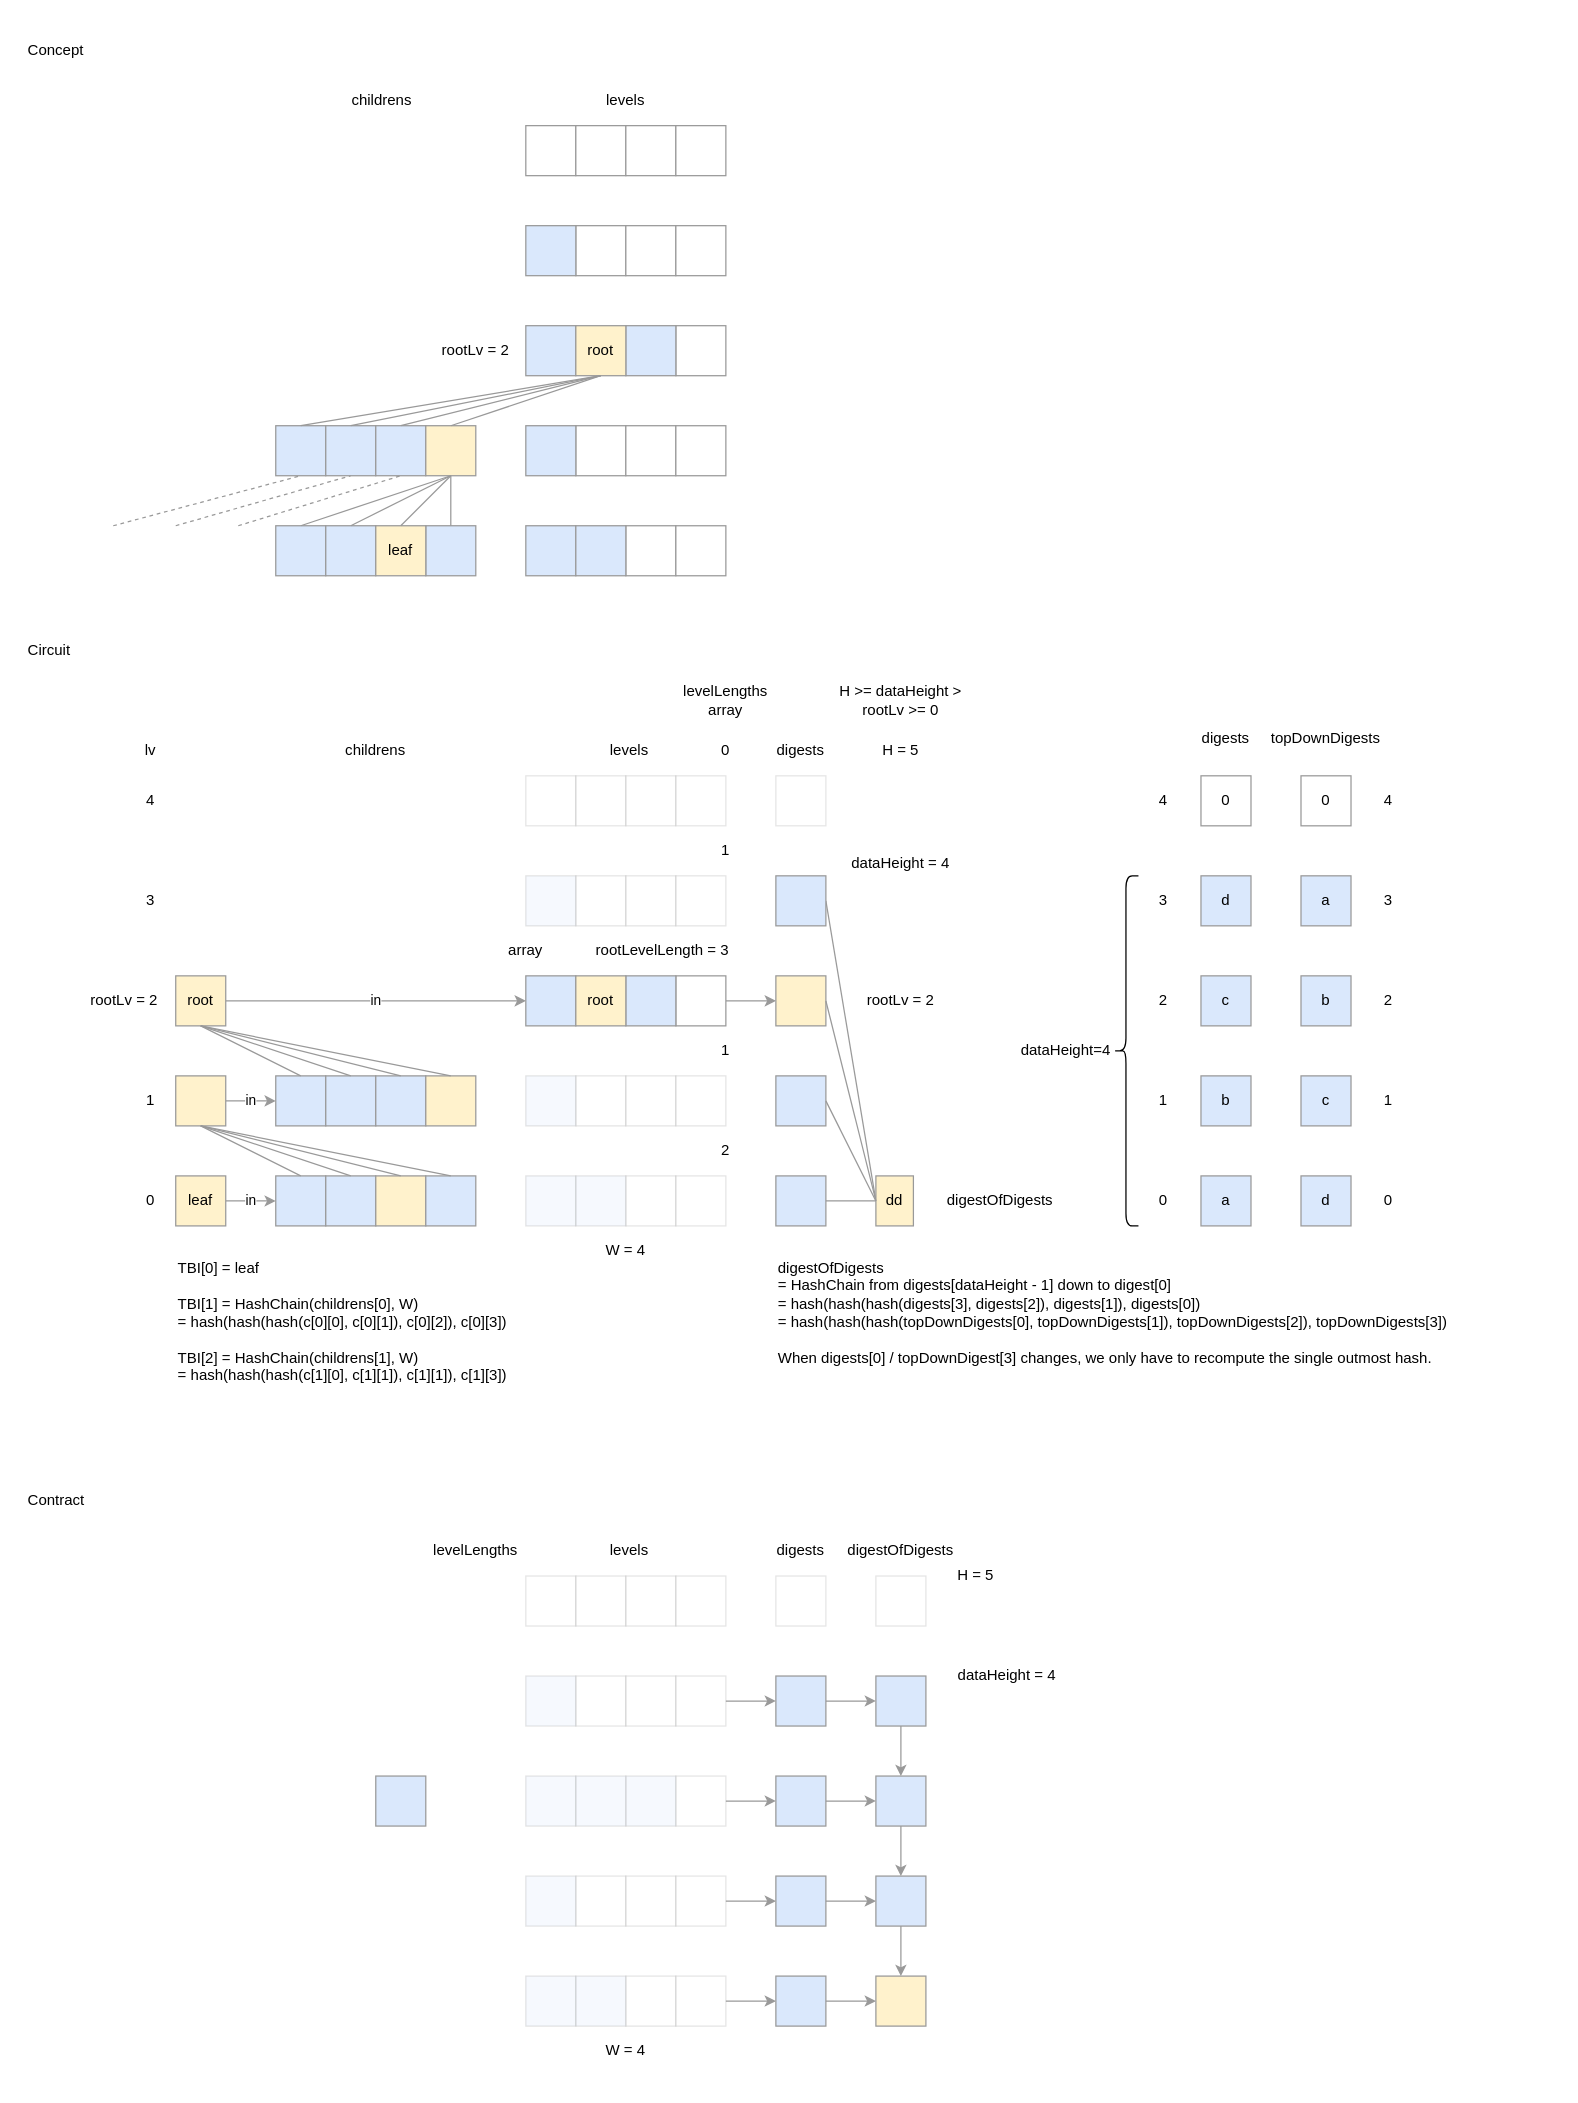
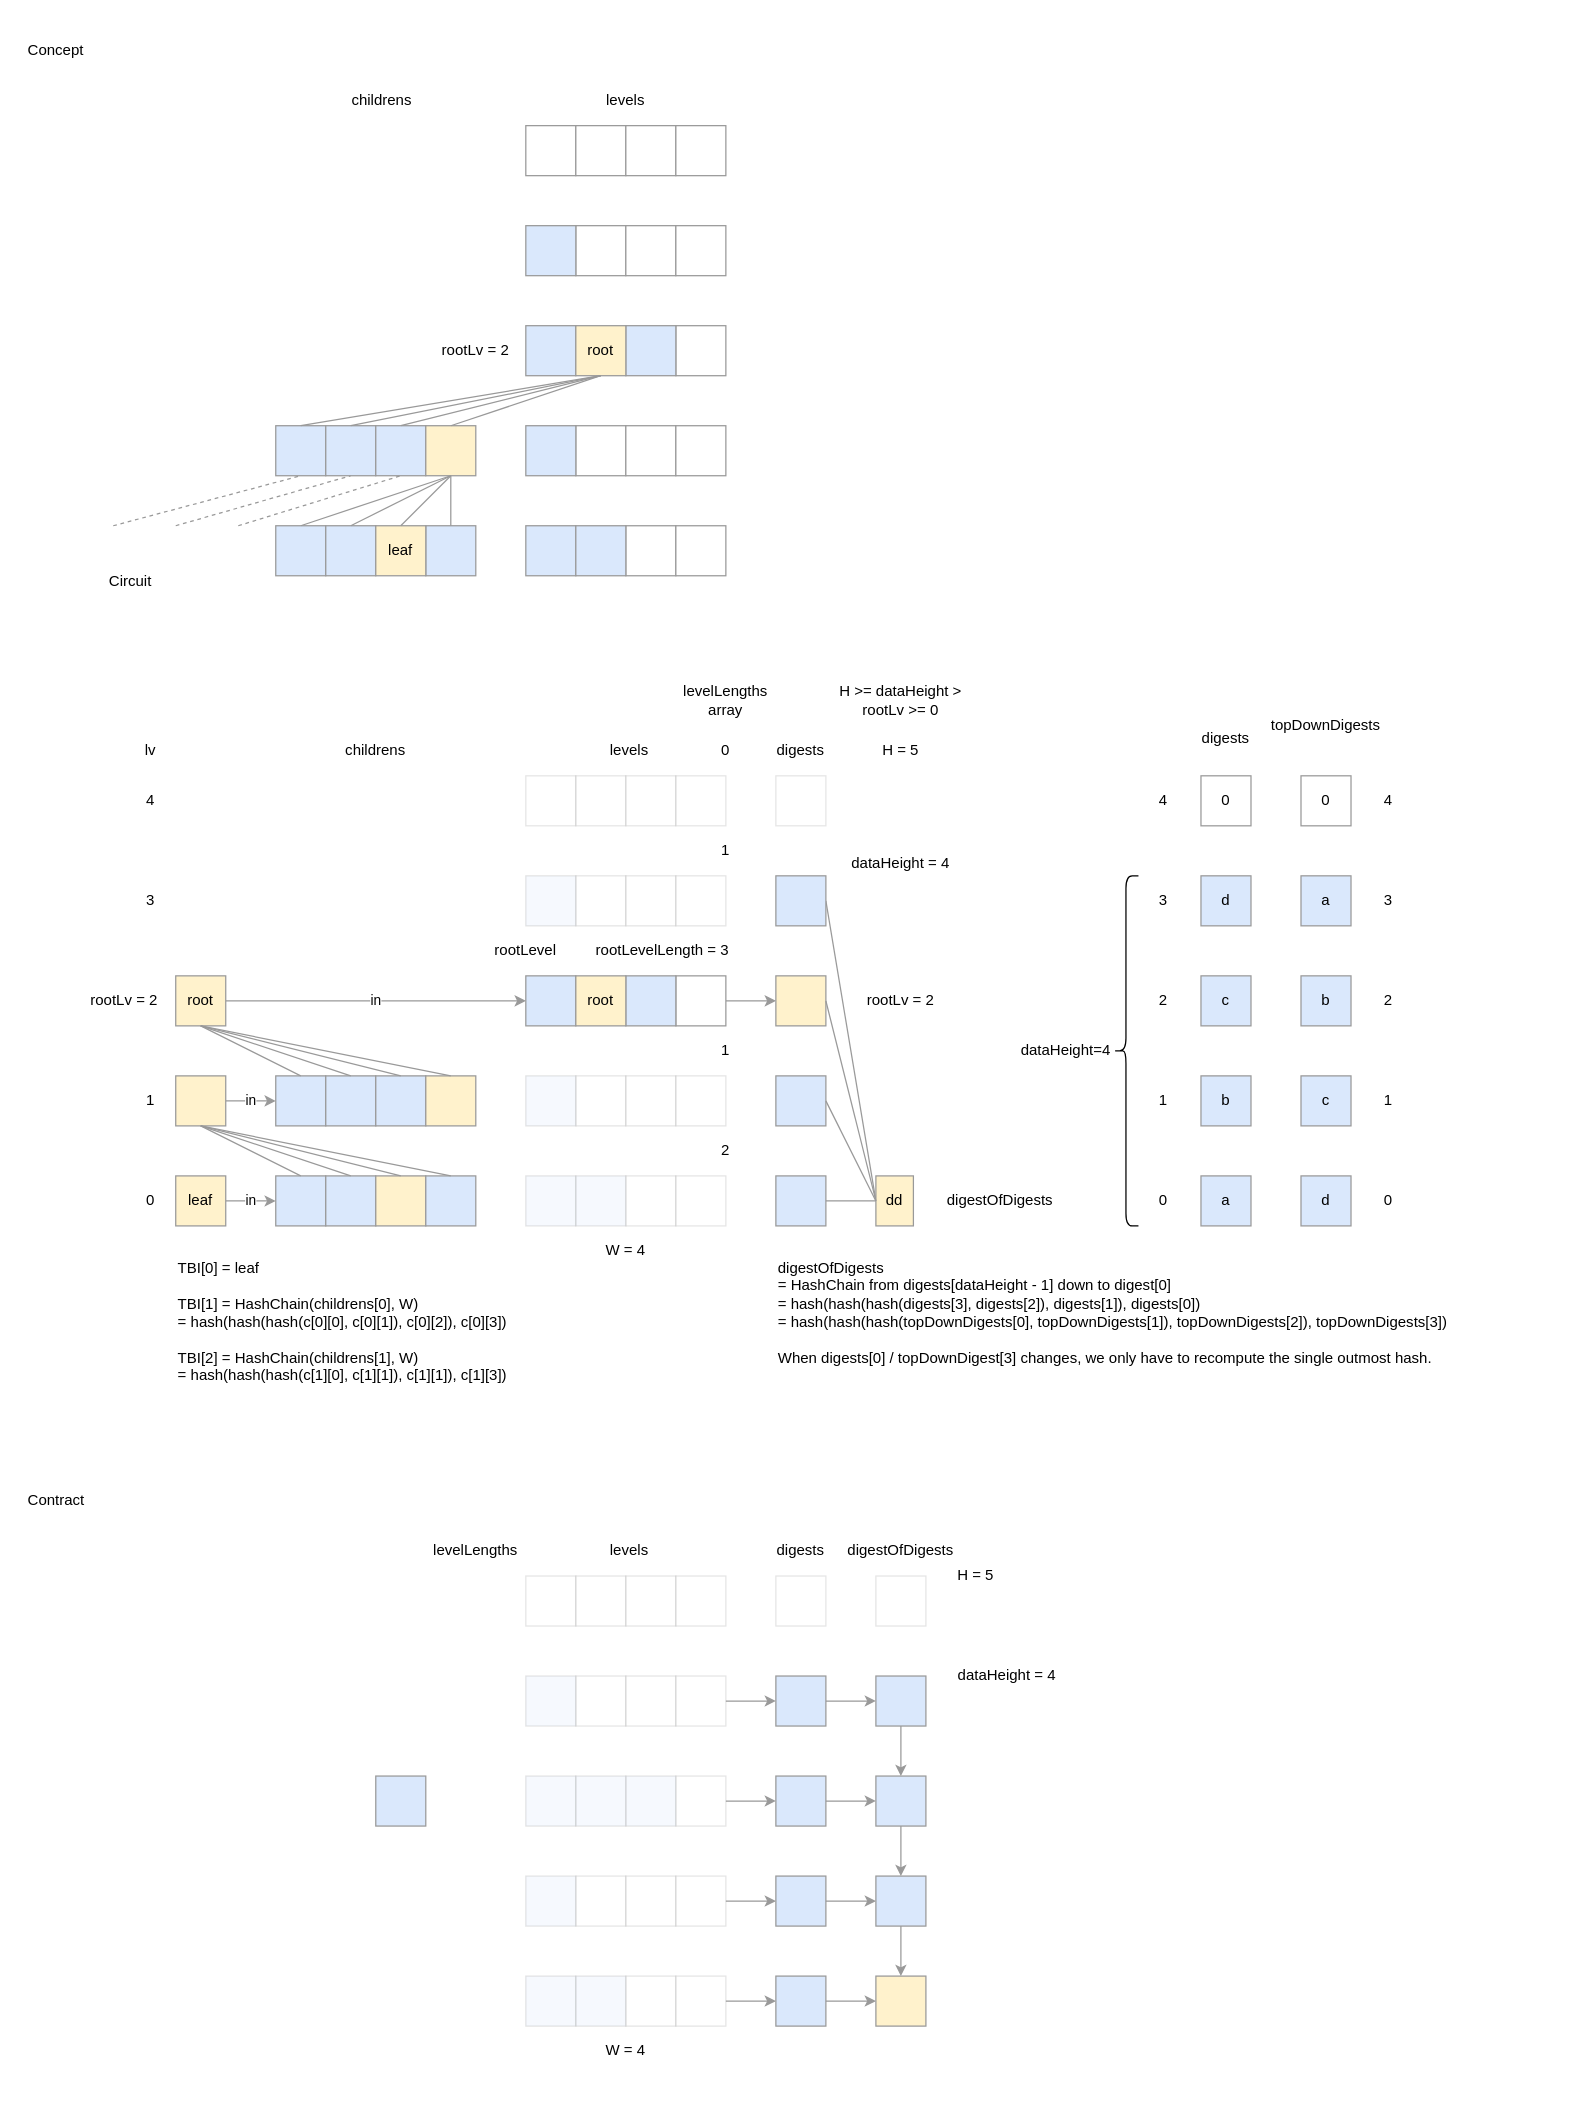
- <mxCell id="75" value="Circuit" style="text;html=1;strokeColor=none;fillColor=none;align=left;verticalAlign=middle;whiteSpace=wrap;rounded=0;" parent="1" vertex="1"><mxGeometry x="20" y="500" width="70" height="40" as="geometry" /></mxCell>
+ <mxCell id="75" value="Circuit" style="text;html=1;strokeColor=none;fillColor=none;align=left;verticalAlign=middle;whiteSpace=wrap;rounded=0;" parent="1" vertex="1"><mxGeometry x="85" y="445" width="70" height="40" as="geometry" /></mxCell>
- <mxCell id="101" value="topDownDigests" style="text;html=1;strokeColor=none;fillColor=none;align=center;verticalAlign=middle;whiteSpace=wrap;rounded=0;" parent="1" vertex="1"><mxGeometry x="1025" y="570" width="70" height="40" as="geometry" /></mxCell>
+ <mxCell id="101" value="topDownDigests" style="text;html=1;strokeColor=none;fillColor=none;align=center;verticalAlign=middle;whiteSpace=wrap;rounded=0;" parent="1" vertex="1"><mxGeometry x="1025" y="560" width="70" height="40" as="geometry" /></mxCell>
- <mxCell id="76" value="array" style="text;html=1;strokeColor=none;fillColor=none;align=center;verticalAlign=middle;whiteSpace=wrap;rounded=0;" parent="1" vertex="1"><mxGeometry x="400" y="740" width="40" height="40" as="geometry" /></mxCell>
+ <mxCell id="76" value="rootLevel" style="text;html=1;strokeColor=none;fillColor=none;align=center;verticalAlign=middle;whiteSpace=wrap;rounded=0;" parent="1" vertex="1"><mxGeometry x="400" y="740" width="40" height="40" as="geometry" /></mxCell>
